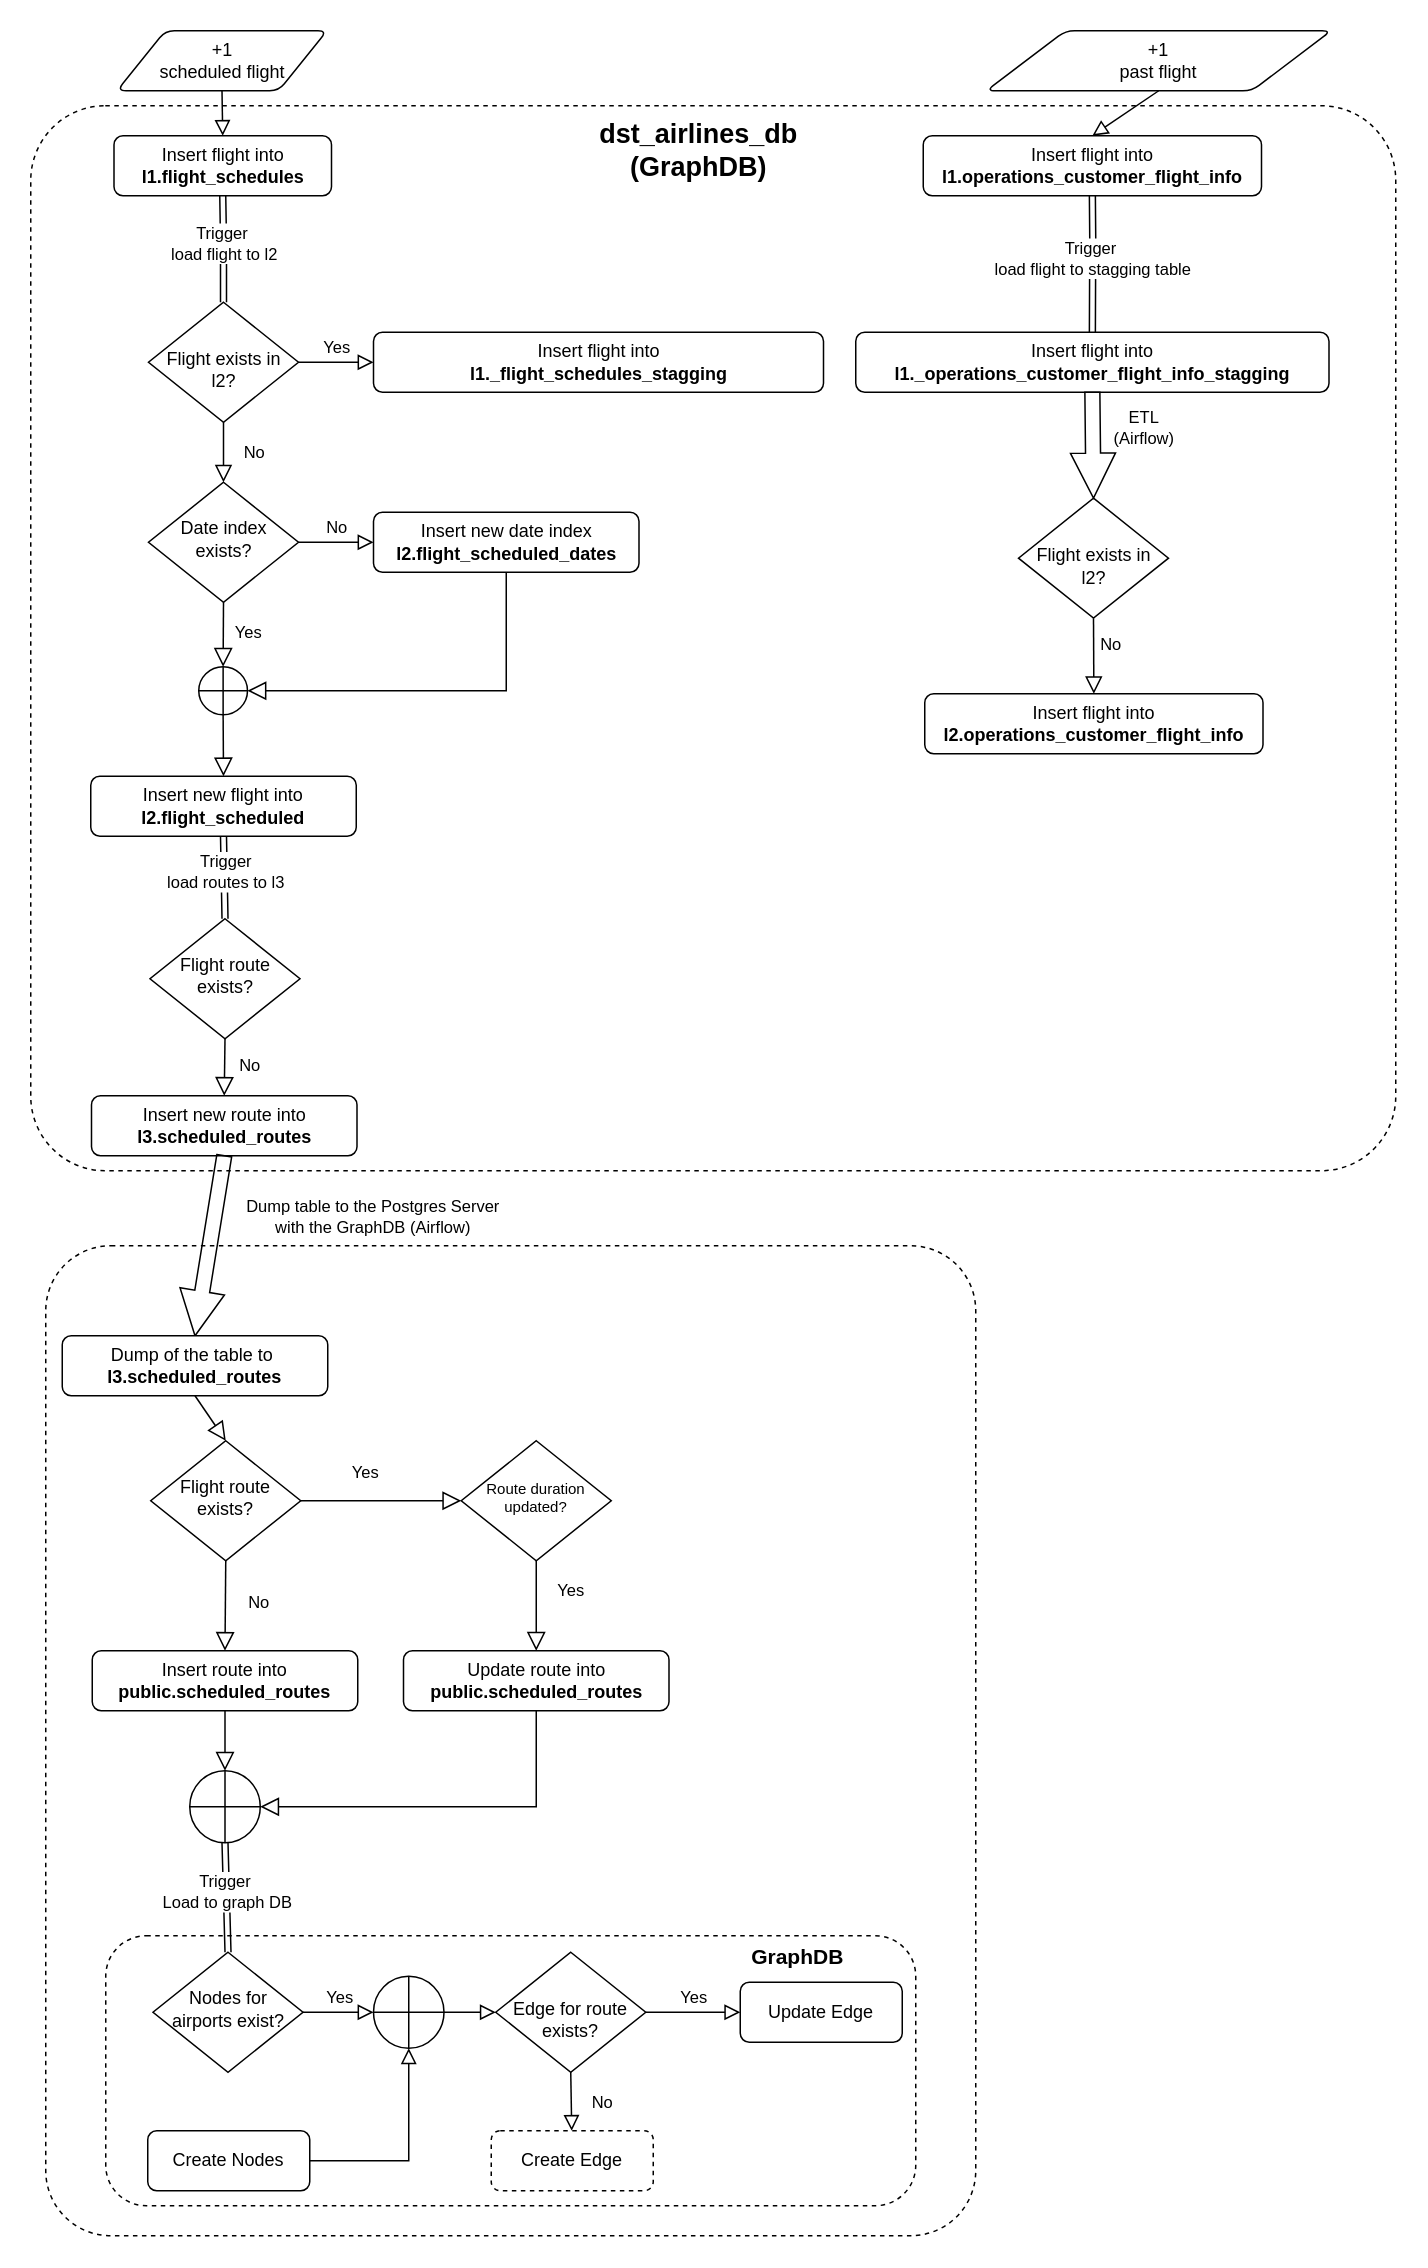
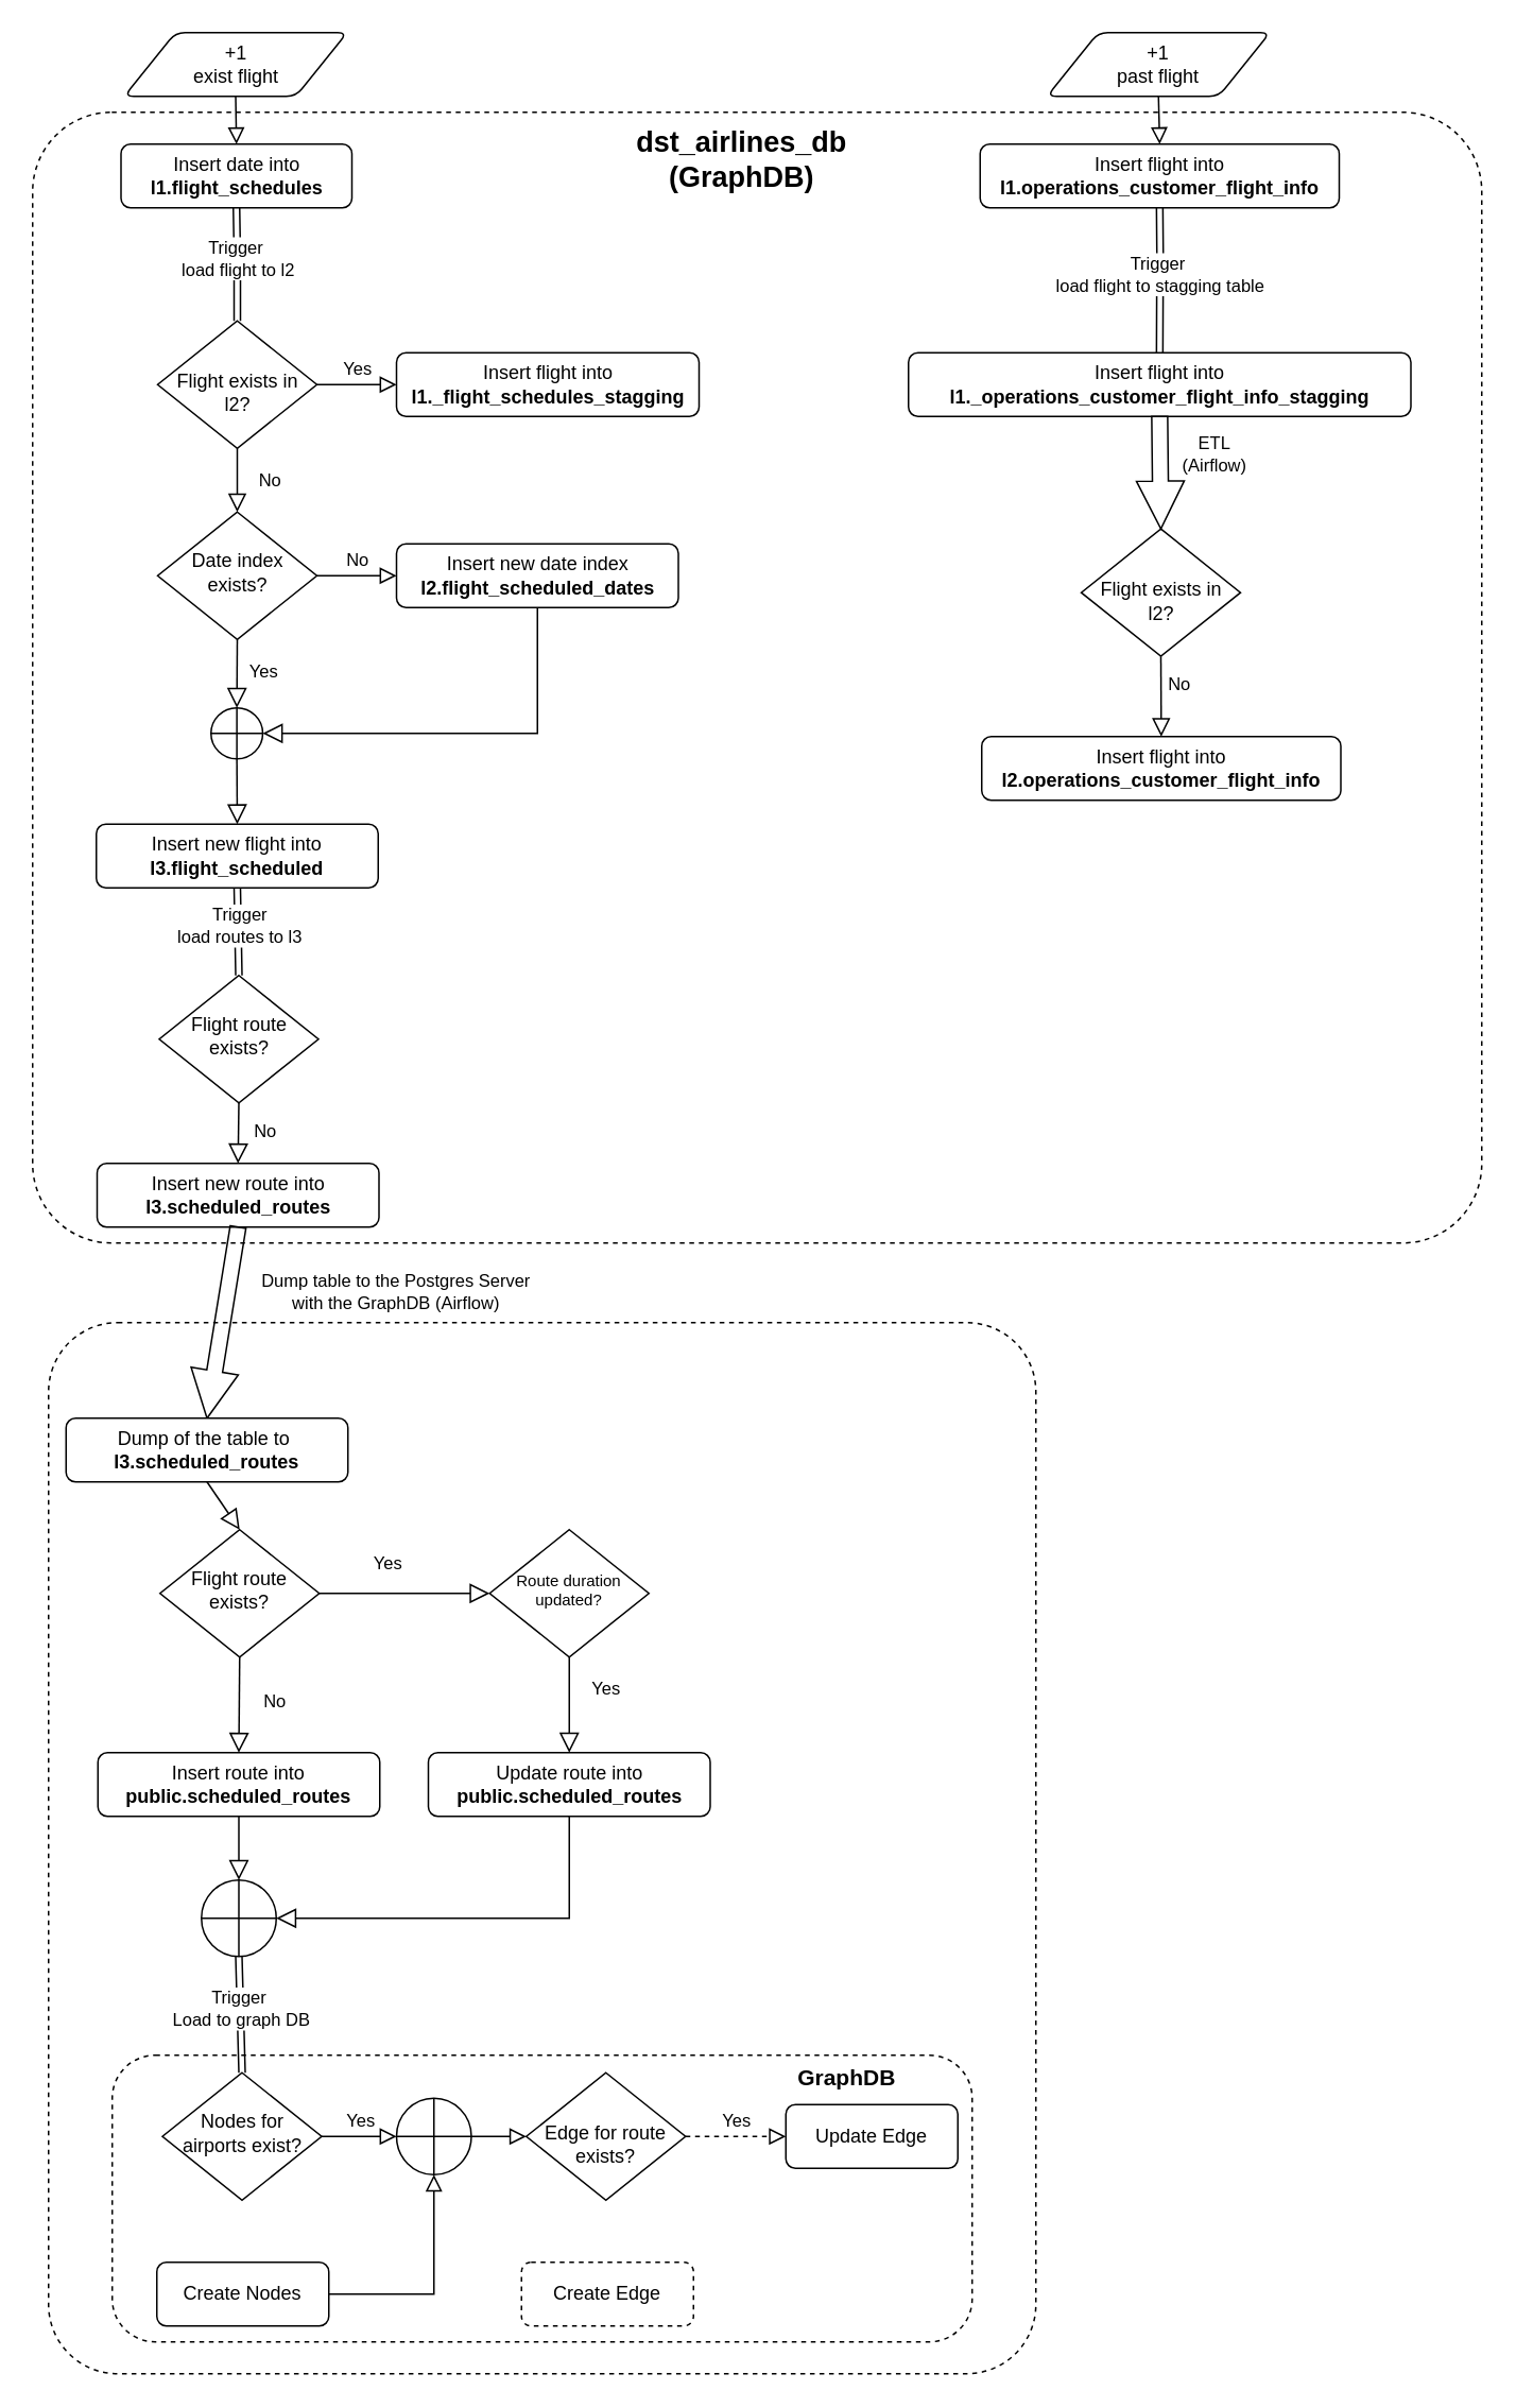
- <mxCell id="11" value="+1&lt;div&gt;&lt;span style=&quot;background-color: initial;&quot;&gt;scheduled flight&lt;/span&gt;&lt;/div&gt;" style="shape=parallelogram;html=1;strokeWidth=1;perimeter=parallelogramPerimeter;whiteSpace=wrap;rounded=1;arcSize=12;size=0.23;align=center;" vertex="1" parent="1"><mxGeometry x="77.5" y="20" width="140" height="40" as="geometry" /></mxCell>
+ <mxCell id="11" value="+1&lt;div&gt;&lt;span style=&quot;background-color: initial;&quot;&gt;exist flight&lt;/span&gt;&lt;/div&gt;" style="shape=parallelogram;html=1;strokeWidth=1;perimeter=parallelogramPerimeter;whiteSpace=wrap;rounded=1;arcSize=12;size=0.23;align=center;" vertex="1" parent="1"><mxGeometry x="77.5" y="20" width="140" height="40" as="geometry" /></mxCell>
- <mxCell id="27" value="+1&lt;div&gt;&lt;span style=&quot;background-color: initial;&quot;&gt;past flight&lt;/span&gt;&lt;/div&gt;" style="shape=parallelogram;html=1;strokeWidth=1;perimeter=parallelogramPerimeter;whiteSpace=wrap;rounded=1;arcSize=12;size=0.23;align=center;" vertex="1" parent="1"><mxGeometry x="657" y="20" width="230" height="40" as="geometry" /></mxCell>
+ <mxCell id="27" value="+1&lt;div&gt;&lt;span style=&quot;background-color: initial;&quot;&gt;past flight&lt;/span&gt;&lt;/div&gt;" style="shape=parallelogram;html=1;strokeWidth=1;perimeter=parallelogramPerimeter;whiteSpace=wrap;rounded=1;arcSize=12;size=0.23;align=center;" vertex="1" parent="1"><mxGeometry x="657" y="20" width="140" height="40" as="geometry" /></mxCell>
- <mxCell id="12" value="&lt;div&gt;Insert flight into&lt;/div&gt;&lt;b&gt;l1.flight_schedules&lt;/b&gt;" style="rounded=1;whiteSpace=wrap;html=1;fontSize=12;glass=0;strokeWidth=1;shadow=0;" vertex="1" parent="1"><mxGeometry x="75.5" y="90" width="145" height="40" as="geometry" /></mxCell>
+ <mxCell id="12" value="&lt;div&gt;Insert date into&lt;/div&gt;&lt;b&gt;l1.flight_schedules&lt;/b&gt;" style="rounded=1;whiteSpace=wrap;html=1;fontSize=12;glass=0;strokeWidth=1;shadow=0;" vertex="1" parent="1"><mxGeometry x="75.5" y="90" width="145" height="40" as="geometry" /></mxCell>
- <mxCell id="6" value="&lt;div&gt;Insert flight into&lt;br&gt;&lt;/div&gt;&lt;b&gt;l1._flight_schedules_stagging&lt;/b&gt;" style="rounded=1;whiteSpace=wrap;html=1;fontSize=12;glass=0;strokeWidth=1;shadow=0;" parent="1" vertex="1"><mxGeometry x="248.5" y="221" width="300" height="40" as="geometry" /></mxCell>
+ <mxCell id="6" value="&lt;div&gt;Insert flight into&lt;br&gt;&lt;/div&gt;&lt;b&gt;l1._flight_schedules_stagging&lt;/b&gt;" style="rounded=1;whiteSpace=wrap;html=1;fontSize=12;glass=0;strokeWidth=1;shadow=0;" parent="1" vertex="1"><mxGeometry x="248.5" y="221" width="190" height="40" as="geometry" /></mxCell>
- <mxCell id="16" value="Insert new flight into&lt;div&gt;&lt;b&gt;l2.flight_scheduled&lt;/b&gt;&lt;/div&gt;" style="rounded=1;whiteSpace=wrap;html=1;fontSize=12;glass=0;strokeWidth=1;shadow=0;" vertex="1" parent="1"><mxGeometry x="60" y="517" width="177" height="40" as="geometry" /></mxCell>
+ <mxCell id="16" value="Insert new flight into&lt;div&gt;&lt;b&gt;l3.flight_scheduled&lt;/b&gt;&lt;/div&gt;" style="rounded=1;whiteSpace=wrap;html=1;fontSize=12;glass=0;strokeWidth=1;shadow=0;" vertex="1" parent="1"><mxGeometry x="60" y="517" width="177" height="40" as="geometry" /></mxCell>
- <mxCell id="60" value="" style="rounded=0;html=1;jettySize=auto;orthogonalLoop=1;fontSize=11;endArrow=block;endFill=0;endSize=8;strokeWidth=1;shadow=0;labelBackgroundColor=none;exitX=1;exitY=0.5;exitDx=0;exitDy=0;entryX=0;entryY=0.5;entryDx=0;entryDy=0;" edge="1" parent="1" source="57" target="69"><mxGeometry y="10" relative="1" as="geometry"><mxPoint as="offset" /><mxPoint x="492" y="1341" as="targetPoint" /><mxPoint x="430" y="1360" as="sourcePoint" /></mxGeometry></mxCell>
+ <mxCell id="60" value="" style="rounded=0;html=1;jettySize=auto;orthogonalLoop=1;fontSize=11;endArrow=block;endFill=0;endSize=8;strokeWidth=1;shadow=0;labelBackgroundColor=none;exitX=1;exitY=0.5;exitDx=0;exitDy=0;entryX=0;entryY=0.5;entryDx=0;entryDy=0;dashed=1;" edge="1" parent="1" source="57" target="69"><mxGeometry y="10" relative="1" as="geometry"><mxPoint as="offset" /><mxPoint x="492" y="1341" as="targetPoint" /><mxPoint x="430" y="1360" as="sourcePoint" /></mxGeometry></mxCell>
- <mxCell id="64" value="" style="rounded=0;html=1;jettySize=auto;orthogonalLoop=1;fontSize=11;endArrow=block;endFill=0;endSize=8;strokeWidth=1;shadow=0;labelBackgroundColor=none;exitX=0.5;exitY=1;exitDx=0;exitDy=0;" edge="1" parent="1" source="57" target="68"><mxGeometry y="10" relative="1" as="geometry"><mxPoint as="offset" /><mxPoint x="537.5" y="1350" as="targetPoint" /><mxPoint x="440" y="1351" as="sourcePoint" /></mxGeometry></mxCell>
- <mxCell id="65" value="No" style="edgeLabel;html=1;align=center;verticalAlign=middle;resizable=0;points=[];" vertex="1" connectable="0" parent="64"><mxGeometry x="-0.027" y="-1" relative="1" as="geometry"><mxPoint x="21" as="offset" /></mxGeometry></mxCell>
